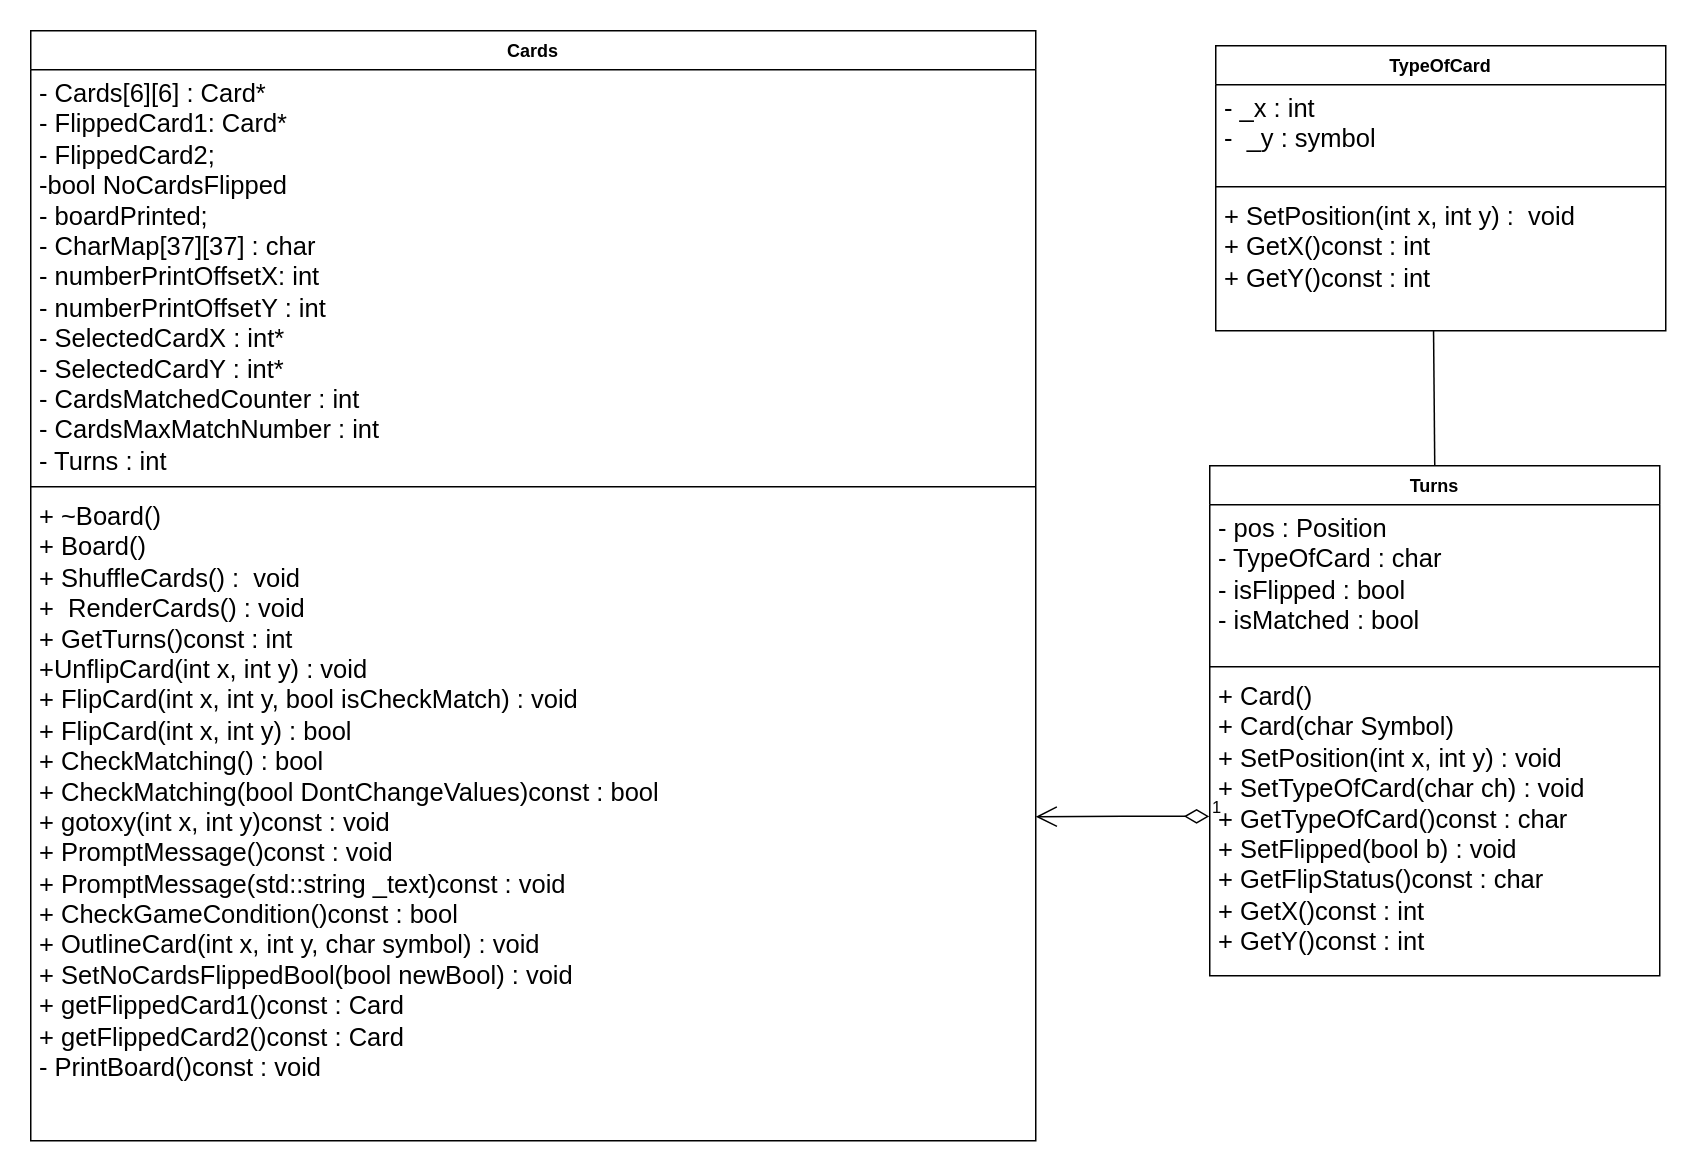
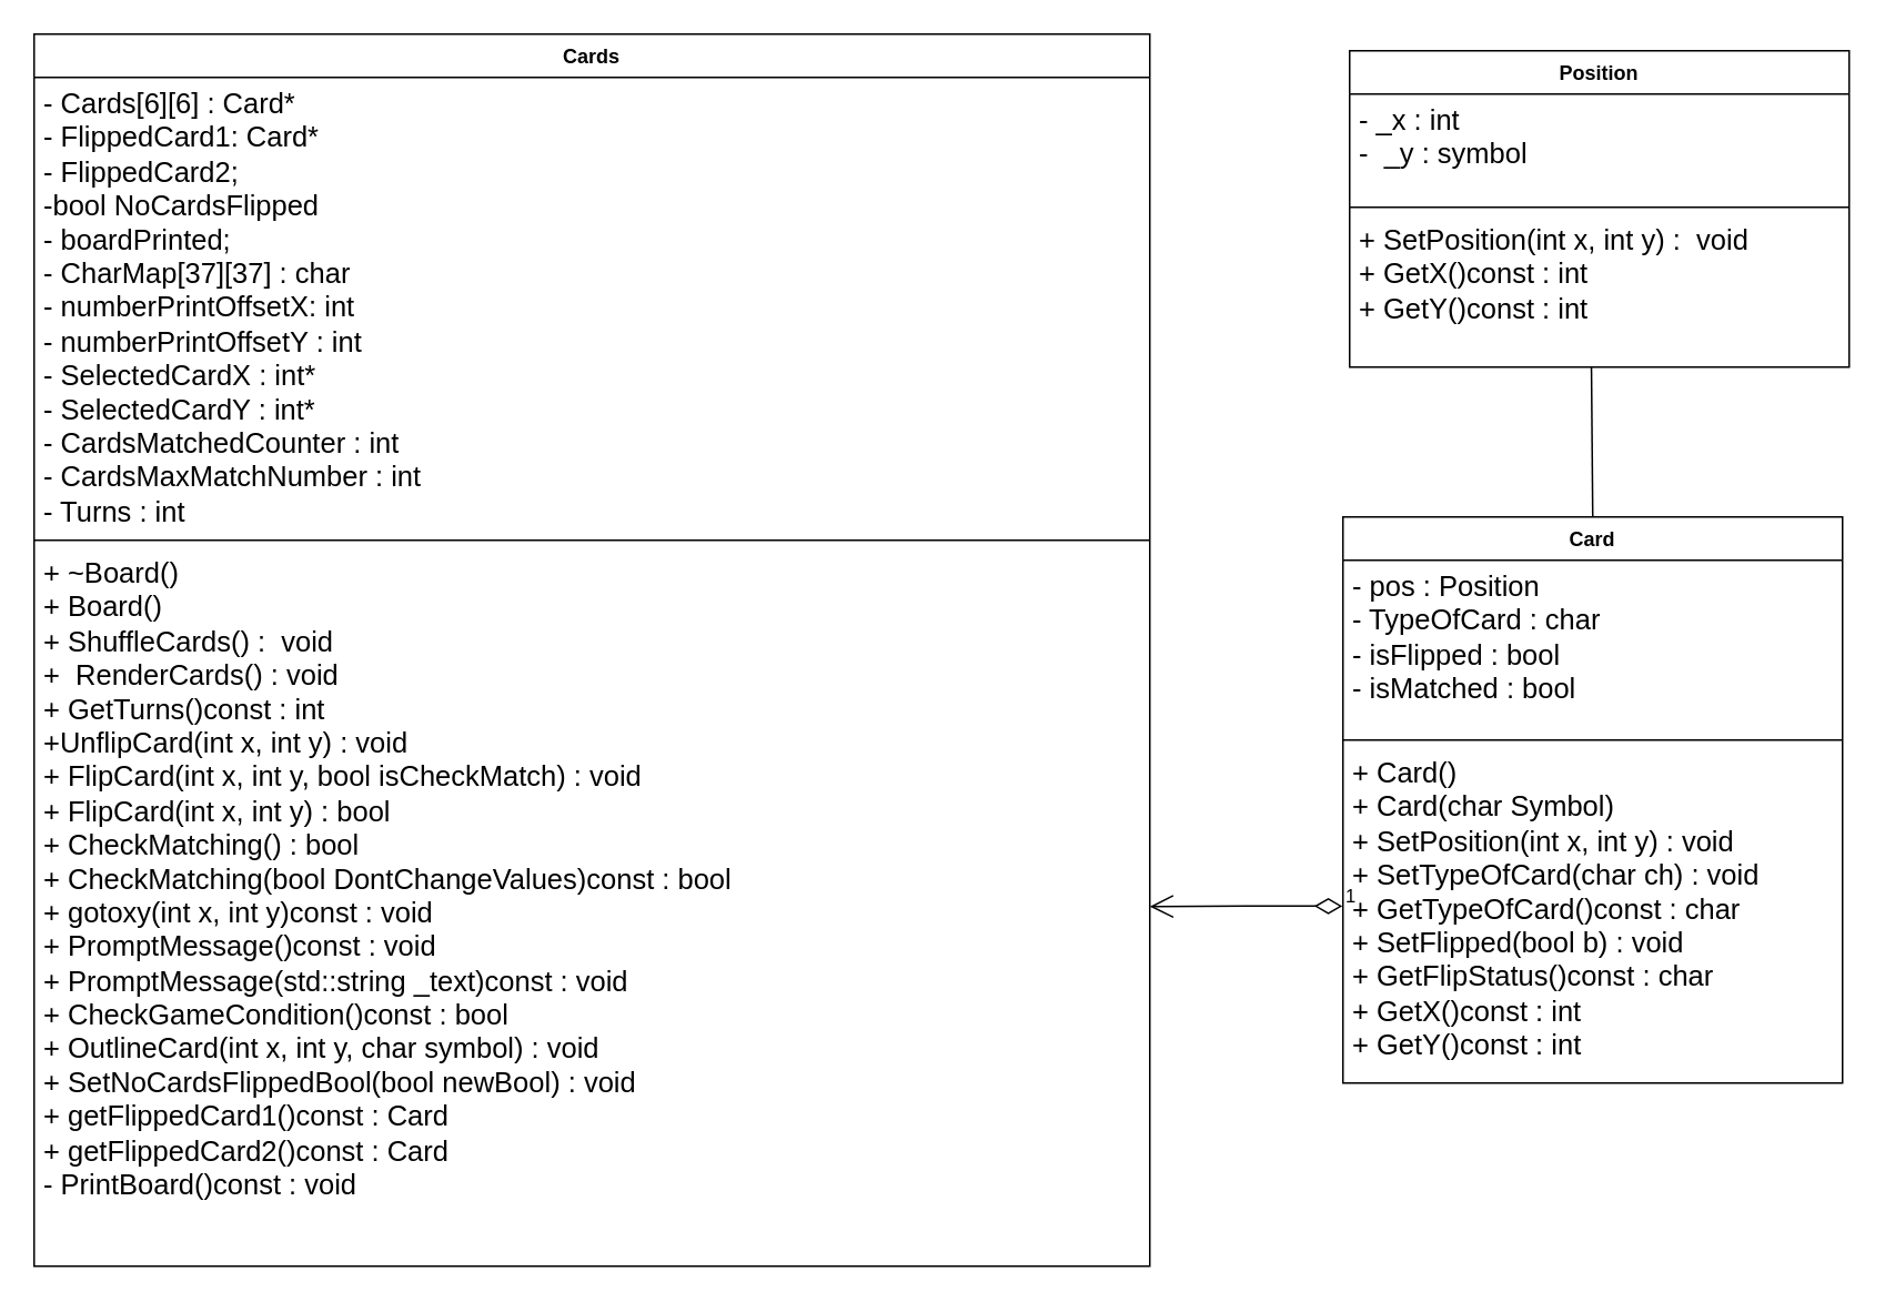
- <mxCell id="6" value="TypeOfCard" style="swimlane;fontStyle=1;align=center;verticalAlign=top;childLayout=stackLayout;horizontal=1;startSize=26;horizontalStack=0;resizeParent=1;resizeParentMax=0;resizeLast=0;collapsible=1;marginBottom=0;whiteSpace=wrap;html=1;" vertex="1" parent="1"><mxGeometry x="810" y="30" width="300" height="190" as="geometry" /></mxCell>
+ <mxCell id="6" value="Position" style="swimlane;fontStyle=1;align=center;verticalAlign=top;childLayout=stackLayout;horizontal=1;startSize=26;horizontalStack=0;resizeParent=1;resizeParentMax=0;resizeLast=0;collapsible=1;marginBottom=0;whiteSpace=wrap;html=1;" vertex="1" parent="1"><mxGeometry x="810" y="30" width="300" height="190" as="geometry" /></mxCell>
- <mxCell id="10" value="Turns" style="swimlane;fontStyle=1;align=center;verticalAlign=top;childLayout=stackLayout;horizontal=1;startSize=26;horizontalStack=0;resizeParent=1;resizeParentMax=0;resizeLast=0;collapsible=1;marginBottom=0;whiteSpace=wrap;html=1;" vertex="1" parent="1"><mxGeometry x="806" y="310" width="300" height="340" as="geometry" /></mxCell>
+ <mxCell id="10" value="Card" style="swimlane;fontStyle=1;align=center;verticalAlign=top;childLayout=stackLayout;horizontal=1;startSize=26;horizontalStack=0;resizeParent=1;resizeParentMax=0;resizeLast=0;collapsible=1;marginBottom=0;whiteSpace=wrap;html=1;" vertex="1" parent="1"><mxGeometry x="806" y="310" width="300" height="340" as="geometry" /></mxCell>
